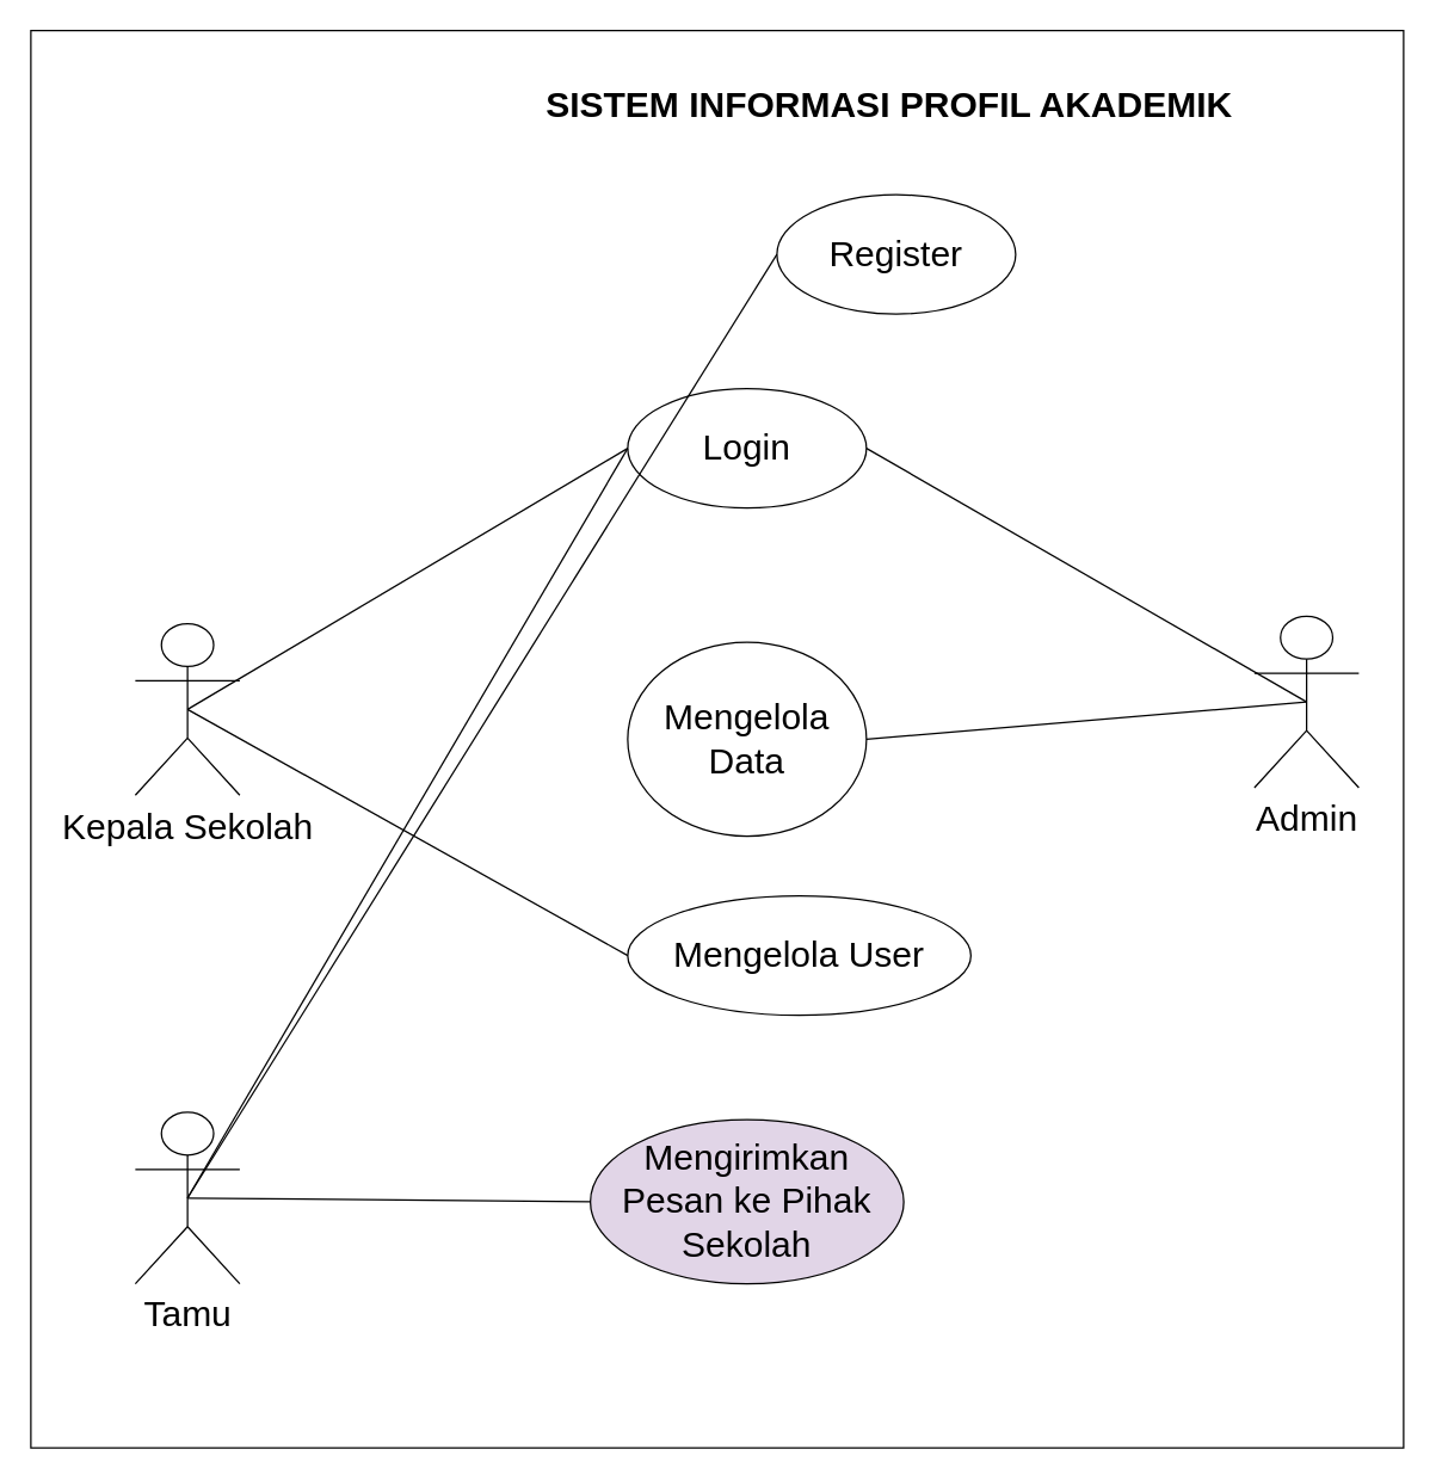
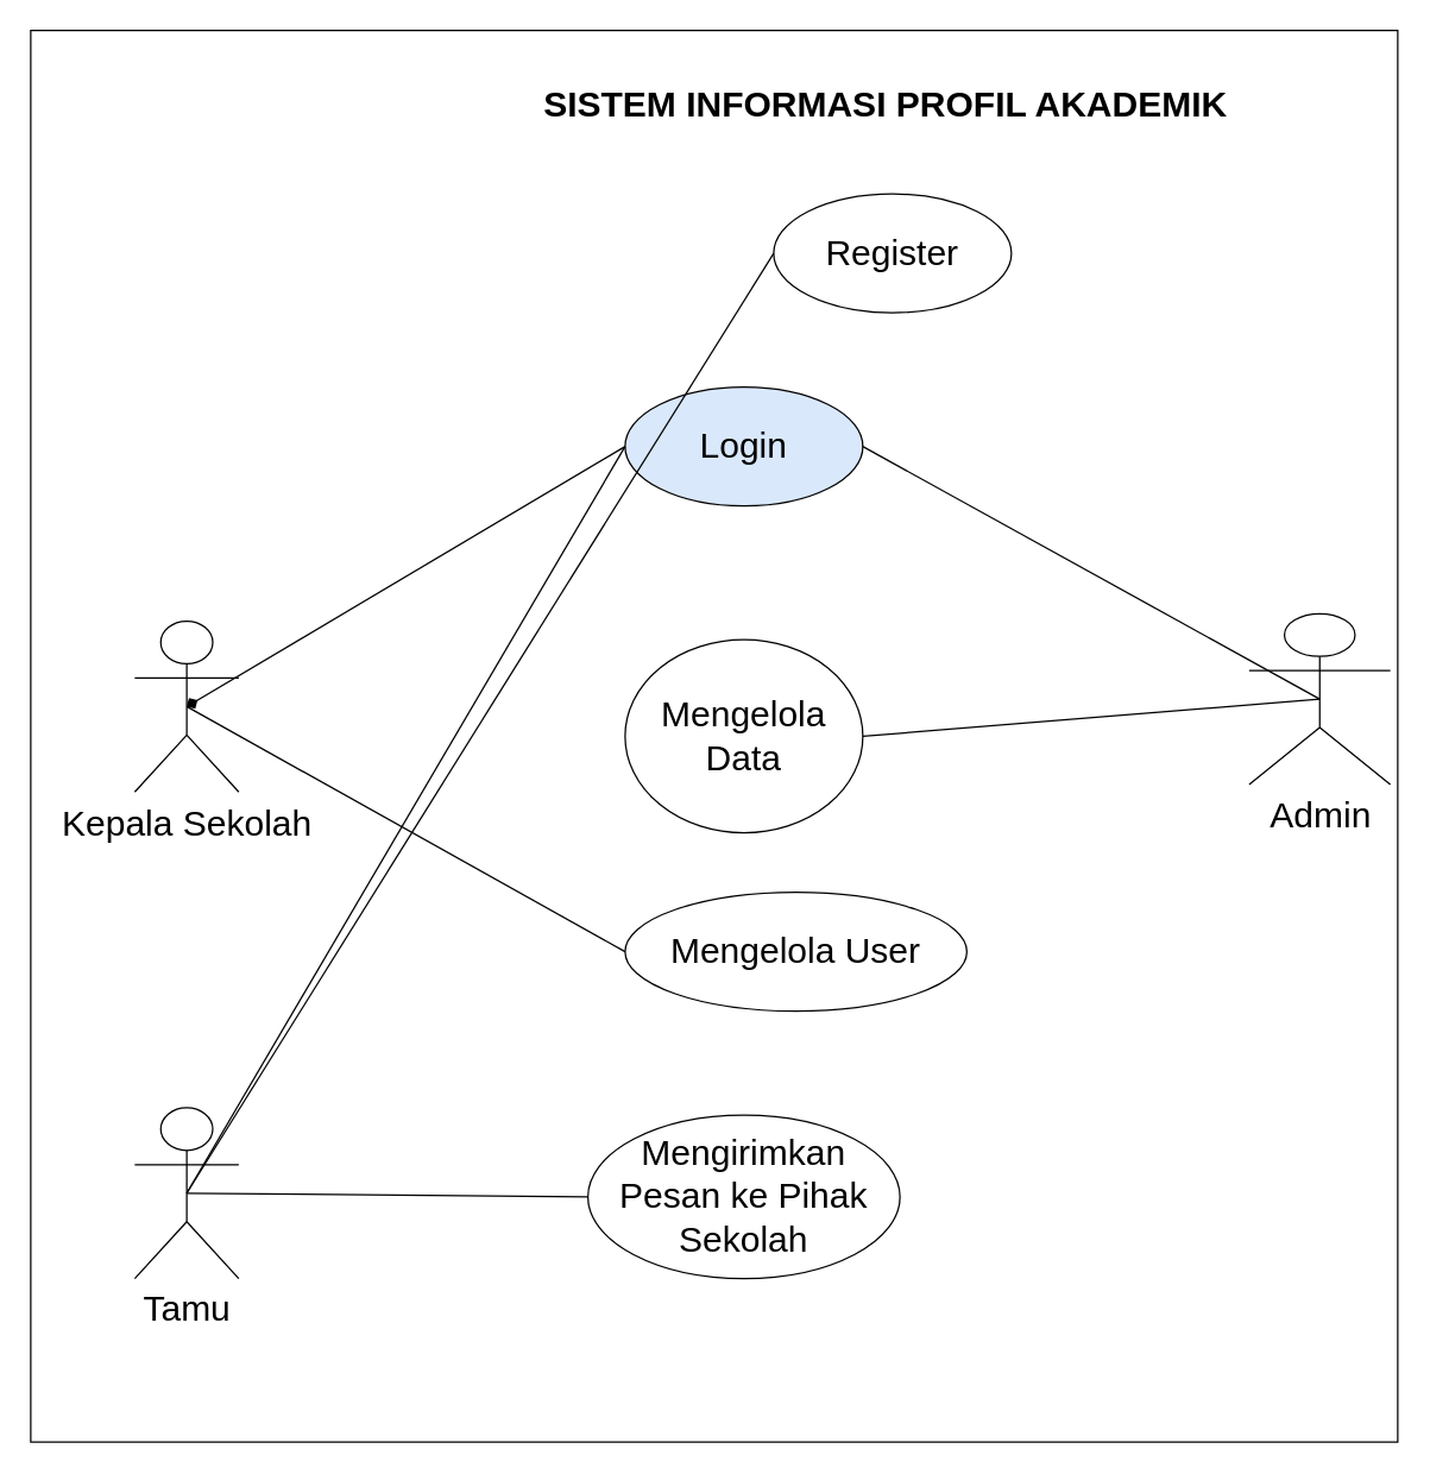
- <mxCell id="4" value="&lt;font style=&quot;font-size: 24px;&quot;&gt;Login&lt;/font&gt;" style="ellipse;whiteSpace=wrap;html=1;" vertex="1" parent="1"><mxGeometry x="420" y="260" width="160" height="80" as="geometry" /></mxCell>
+ <mxCell id="4" value="&lt;font style=&quot;font-size: 24px;&quot;&gt;Login&lt;/font&gt;" style="ellipse;whiteSpace=wrap;html=1;fillColor=#dae8fc;" vertex="1" parent="1"><mxGeometry x="420" y="260" width="160" height="80" as="geometry" /></mxCell>
- <mxCell id="8" value="&lt;font style=&quot;font-size: 24px;&quot;&gt;Admin&lt;/font&gt;" style="shape=umlActor;verticalLabelPosition=bottom;verticalAlign=top;html=1;outlineConnect=0;" vertex="1" parent="1"><mxGeometry x="840" y="412.5" width="70" height="115" as="geometry" /></mxCell>
+ <mxCell id="8" value="&lt;font style=&quot;font-size: 24px;&quot;&gt;Admin&lt;/font&gt;" style="shape=umlActor;verticalLabelPosition=bottom;verticalAlign=top;html=1;outlineConnect=0;" vertex="1" parent="1"><mxGeometry x="840" y="412.5" width="95" height="115" as="geometry" /></mxCell>
- <mxCell id="11" value="" style="endArrow=none;html=1;rounded=0;exitX=0;exitY=0.5;exitDx=0;exitDy=0;entryX=0.5;entryY=0.5;entryDx=0;entryDy=0;entryPerimeter=0;startFill=0;" edge="1" parent="1" source="4" target="7"><mxGeometry width="50" height="50" relative="1" as="geometry"><mxPoint x="340" y="360" as="sourcePoint" /><mxPoint x="390" y="310" as="targetPoint" /></mxGeometry></mxCell>
+ <mxCell id="11" value="" style="endArrow=diamond;html=1;rounded=0;exitX=0;exitY=0.5;exitDx=0;exitDy=0;entryX=0.5;entryY=0.5;entryDx=0;entryDy=0;entryPerimeter=0;startFill=0;" edge="1" parent="1" source="4" target="7"><mxGeometry width="50" height="50" relative="1" as="geometry"><mxPoint x="340" y="360" as="sourcePoint" /><mxPoint x="390" y="310" as="targetPoint" /></mxGeometry></mxCell>
- <mxCell id="13" value="&lt;font style=&quot;font-size: 24px;&quot;&gt;Mengirimkan Pesan ke Pihak Sekolah&lt;/font&gt;" style="ellipse;whiteSpace=wrap;html=1;fillColor=#e1d5e7;" vertex="1" parent="1"><mxGeometry x="395" y="750" width="210" height="110" as="geometry" /></mxCell>
+ <mxCell id="13" value="&lt;font style=&quot;font-size: 24px;&quot;&gt;Mengirimkan Pesan ke Pihak Sekolah&lt;/font&gt;" style="ellipse;whiteSpace=wrap;html=1;" vertex="1" parent="1"><mxGeometry x="395" y="750" width="210" height="110" as="geometry" /></mxCell>
